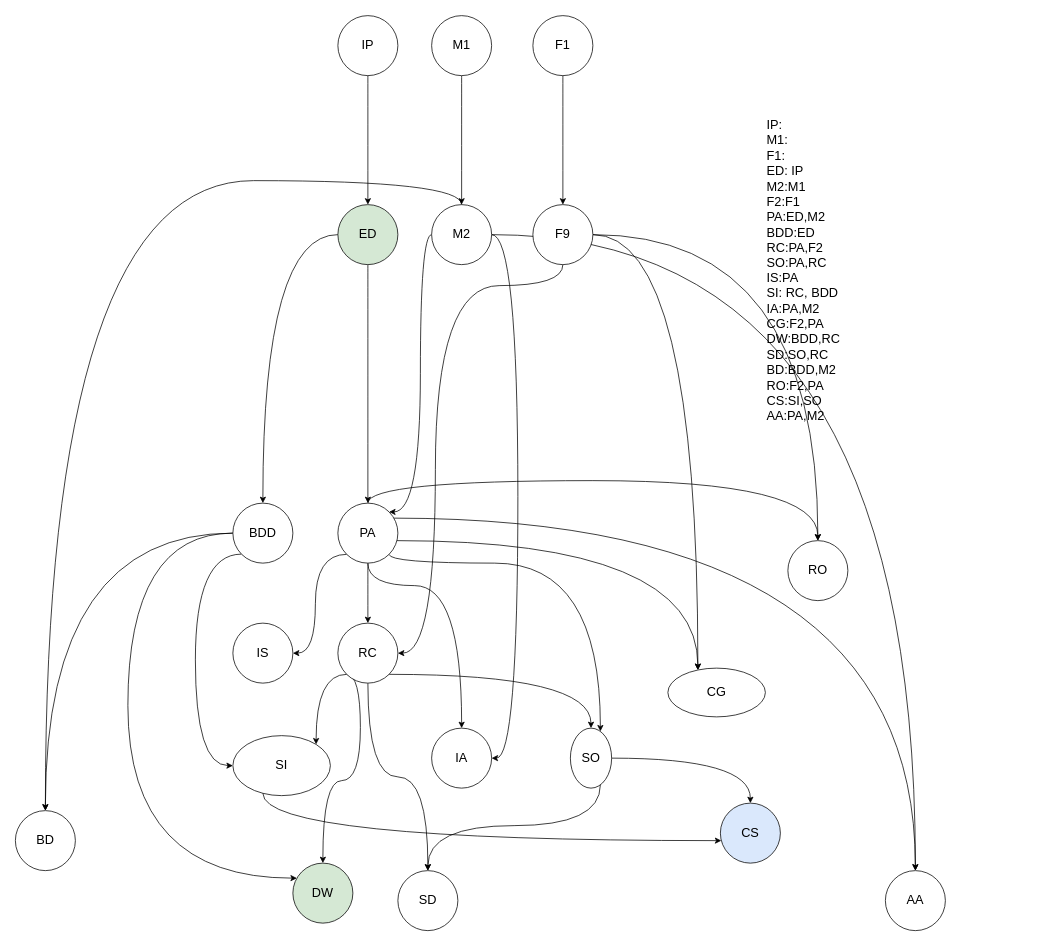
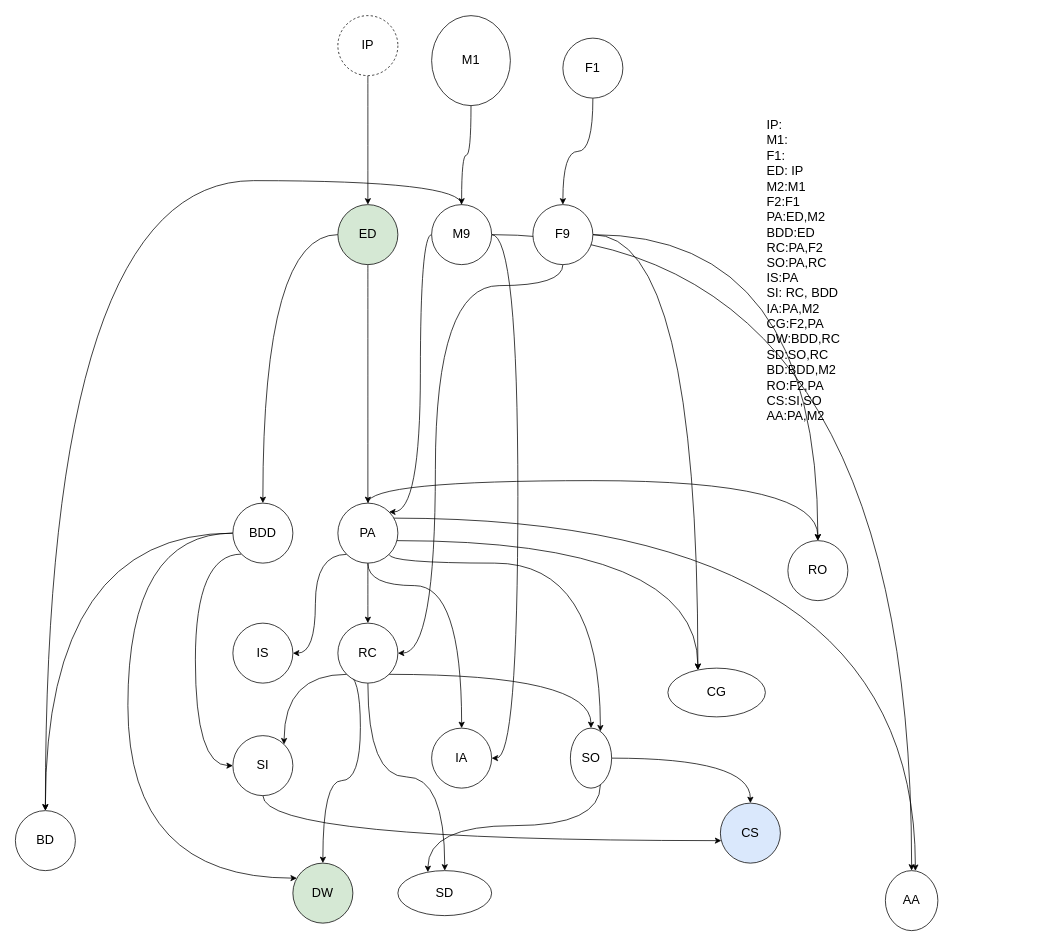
- <mxCell id="3" value="IP" style="ellipse;whiteSpace=wrap;html=1;aspect=fixed;fontSize=17;" parent="1" vertex="1"><mxGeometry x="450" y="20" width="80" height="80" as="geometry" /></mxCell>
+ <mxCell id="3" value="IP" style="ellipse;whiteSpace=wrap;html=1;aspect=fixed;fontSize=17;dashed=1;" parent="1" vertex="1"><mxGeometry x="450" y="20" width="80" height="80" as="geometry" /></mxCell>
- <mxCell id="6" value="M1" style="ellipse;whiteSpace=wrap;html=1;fontSize=17;" parent="1" vertex="1"><mxGeometry x="575" y="20" width="80" height="80" as="geometry" /></mxCell>
+ <mxCell id="6" value="M1" style="ellipse;whiteSpace=wrap;html=1;fontSize=17;" parent="1" vertex="1"><mxGeometry x="575" y="20" width="105" height="120" as="geometry" /></mxCell>
- <mxCell id="8" value="F1" style="ellipse;whiteSpace=wrap;html=1;fontSize=17;" parent="1" vertex="1"><mxGeometry x="710" y="20" width="80" height="80" as="geometry" /></mxCell>
+ <mxCell id="8" value="F1" style="ellipse;whiteSpace=wrap;html=1;fontSize=17;" parent="1" vertex="1"><mxGeometry x="750" y="50" width="80" height="80" as="geometry" /></mxCell>
- <mxCell id="17" value="M2" style="ellipse;whiteSpace=wrap;html=1;fontSize=17;" parent="1" vertex="1"><mxGeometry x="575" y="272" width="80" height="80" as="geometry" /></mxCell>
+ <mxCell id="17" value="M9" style="ellipse;whiteSpace=wrap;html=1;fontSize=17;" parent="1" vertex="1"><mxGeometry x="575" y="272" width="80" height="80" as="geometry" /></mxCell>
- <mxCell id="43" value="SI" style="ellipse;whiteSpace=wrap;html=1;aspect=fixed;fontSize=17;" parent="1" vertex="1"><mxGeometry x="310" y="980" width="130" height="80" as="geometry" /></mxCell>
+ <mxCell id="43" value="SI" style="ellipse;whiteSpace=wrap;html=1;aspect=fixed;fontSize=17;" parent="1" vertex="1"><mxGeometry x="310" y="980" width="80" height="80" as="geometry" /></mxCell>
- <mxCell id="48" value="SD" style="ellipse;whiteSpace=wrap;html=1;aspect=fixed;fontSize=17;" parent="1" vertex="1"><mxGeometry x="530" y="1160" width="80" height="80" as="geometry" /></mxCell>
+ <mxCell id="48" value="SD" style="ellipse;whiteSpace=wrap;html=1;aspect=fixed;fontSize=17;" parent="1" vertex="1"><mxGeometry x="530" y="1160" width="125" height="60" as="geometry" /></mxCell>
- <mxCell id="12" value="AA" style="ellipse;whiteSpace=wrap;html=1;aspect=fixed;fontSize=17;" parent="1" vertex="1"><mxGeometry x="1180" y="1160" width="80" height="80" as="geometry" /></mxCell>
+ <mxCell id="12" value="AA" style="ellipse;whiteSpace=wrap;html=1;aspect=fixed;fontSize=17;" parent="1" vertex="1"><mxGeometry x="1180" y="1160" width="70" height="80" as="geometry" /></mxCell>
